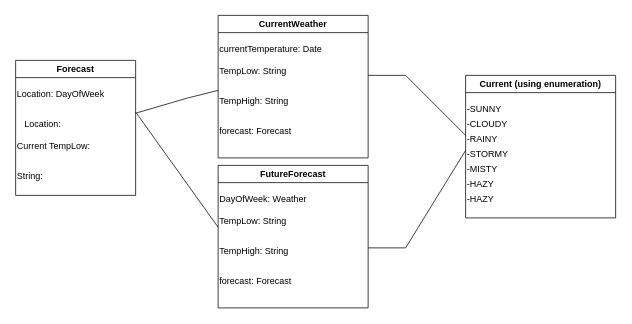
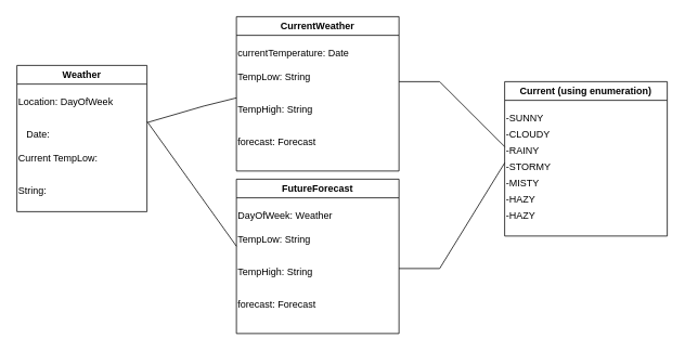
- <mxCell id="2" value="Forecast" style="swimlane;whiteSpace=wrap;html=1;" vertex="1" parent="1"><mxGeometry x="20" y="80" width="160" height="180" as="geometry" /></mxCell>
+ <mxCell id="2" value="Weather" style="swimlane;whiteSpace=wrap;html=1;" vertex="1" parent="1"><mxGeometry x="20" y="80" width="160" height="180" as="geometry" /></mxCell>
- <mxCell id="19" value="Location:" style="text;html=1;strokeColor=none;fillColor=none;align=left;verticalAlign=middle;whiteSpace=wrap;rounded=0;" vertex="1" parent="1"><mxGeometry x="30" y="150" width="200" height="30" as="geometry" /></mxCell>
+ <mxCell id="19" value="Date:" style="text;html=1;strokeColor=none;fillColor=none;align=left;verticalAlign=middle;whiteSpace=wrap;rounded=0;" vertex="1" parent="1"><mxGeometry x="30" y="150" width="200" height="30" as="geometry" /></mxCell>
